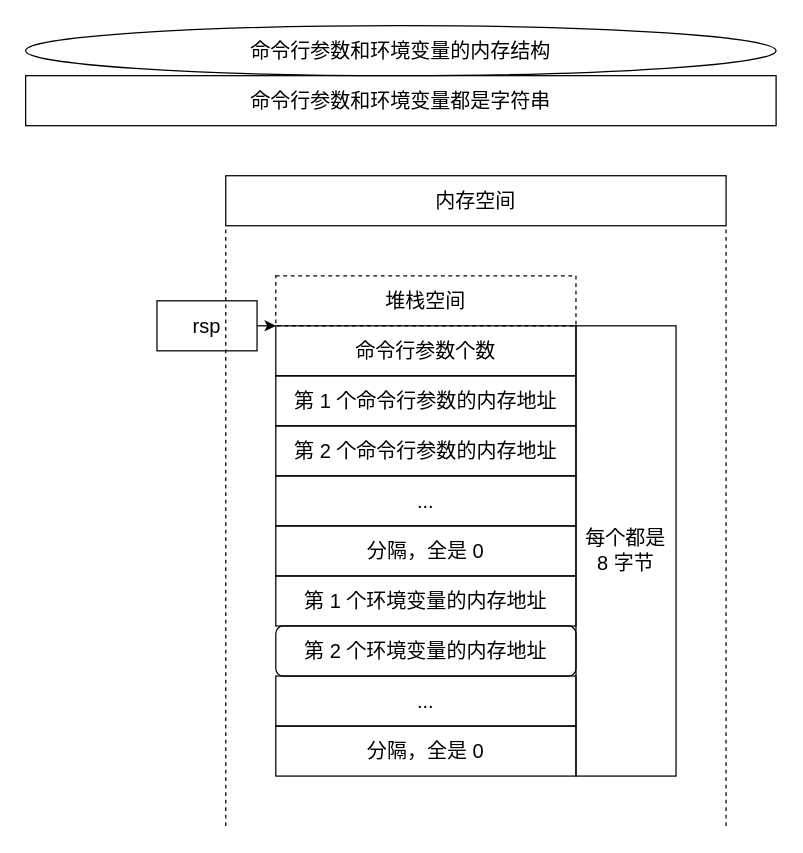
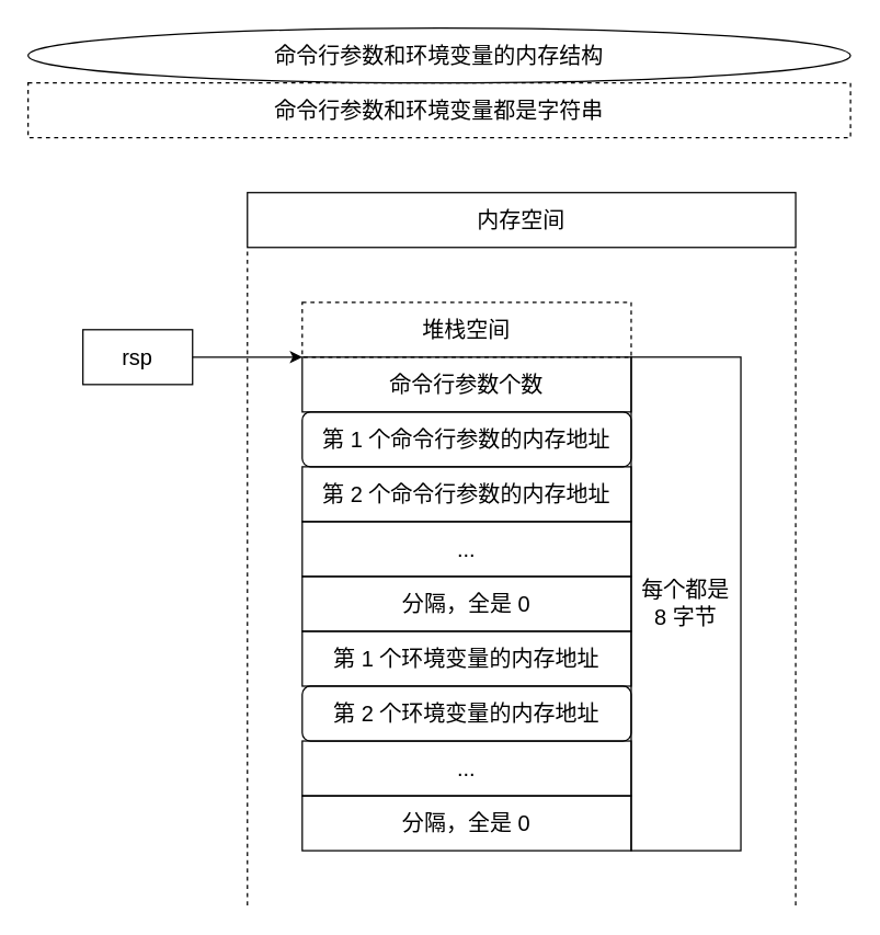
- <mxCell id="9" value="&lt;span style=&quot;font-size: 16px;&quot;&gt;命令行参数和环境变量都是字符串&lt;/span&gt;" style="rounded=0;whiteSpace=wrap;html=1;fillColor=none;fontSize=16;" parent="1" vertex="1"><mxGeometry x="20" y="60" width="600" height="40" as="geometry" /></mxCell>
+ <mxCell id="9" value="&lt;span style=&quot;font-size: 16px;&quot;&gt;命令行参数和环境变量都是字符串&lt;/span&gt;" style="rounded=0;whiteSpace=wrap;html=1;fillColor=none;fontSize=16;dashed=1;" parent="1" vertex="1"><mxGeometry x="20" y="60" width="600" height="40" as="geometry" /></mxCell>
- <mxCell id="6" value="rsp" style="rounded=0;whiteSpace=wrap;html=1;fillColor=none;fontSize=16;" parent="1" vertex="1"><mxGeometry x="125" y="240" width="80" height="40" as="geometry" /></mxCell>
+ <mxCell id="6" value="rsp" style="rounded=0;whiteSpace=wrap;html=1;fillColor=none;fontSize=16;" parent="1" vertex="1"><mxGeometry x="60" y="240" width="80" height="40" as="geometry" /></mxCell>
- <mxCell id="8" value="第 1 个命令行参数的内存地址" style="rounded=0;whiteSpace=wrap;html=1;fillColor=none;fontSize=16;" parent="1" vertex="1"><mxGeometry x="220" y="300" width="240" height="40" as="geometry" /></mxCell>
+ <mxCell id="8" value="第 1 个命令行参数的内存地址" style="whiteSpace=wrap;html=1;fillColor=none;fontSize=16;rounded=1;" parent="1" vertex="1"><mxGeometry x="220" y="300" width="240" height="40" as="geometry" /></mxCell>
